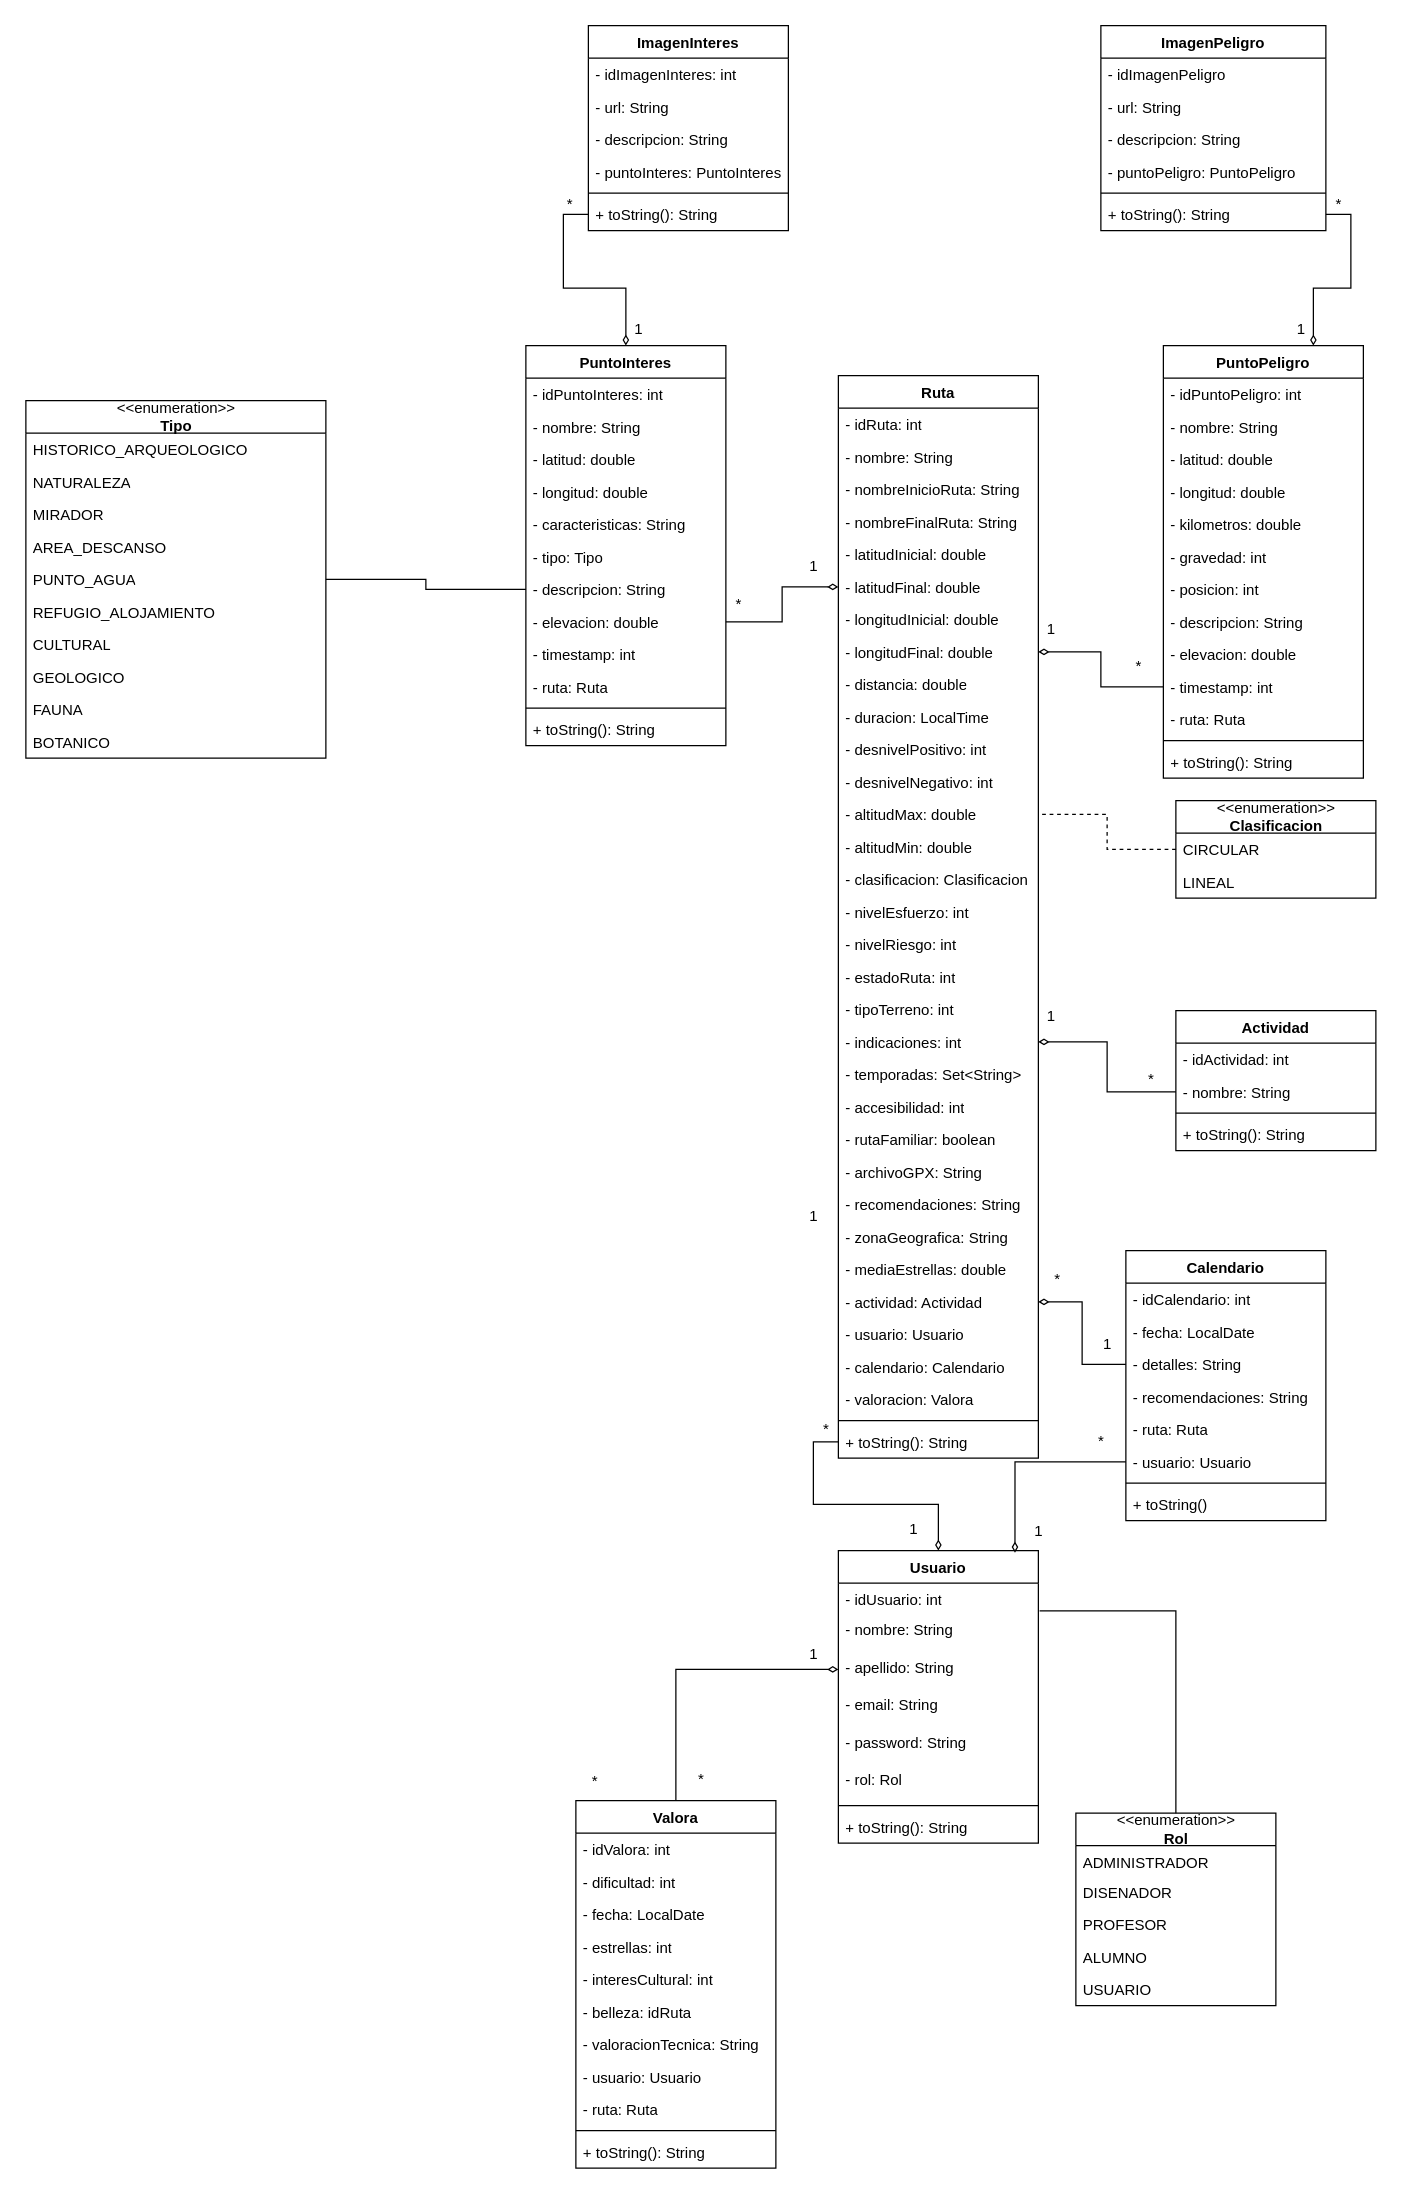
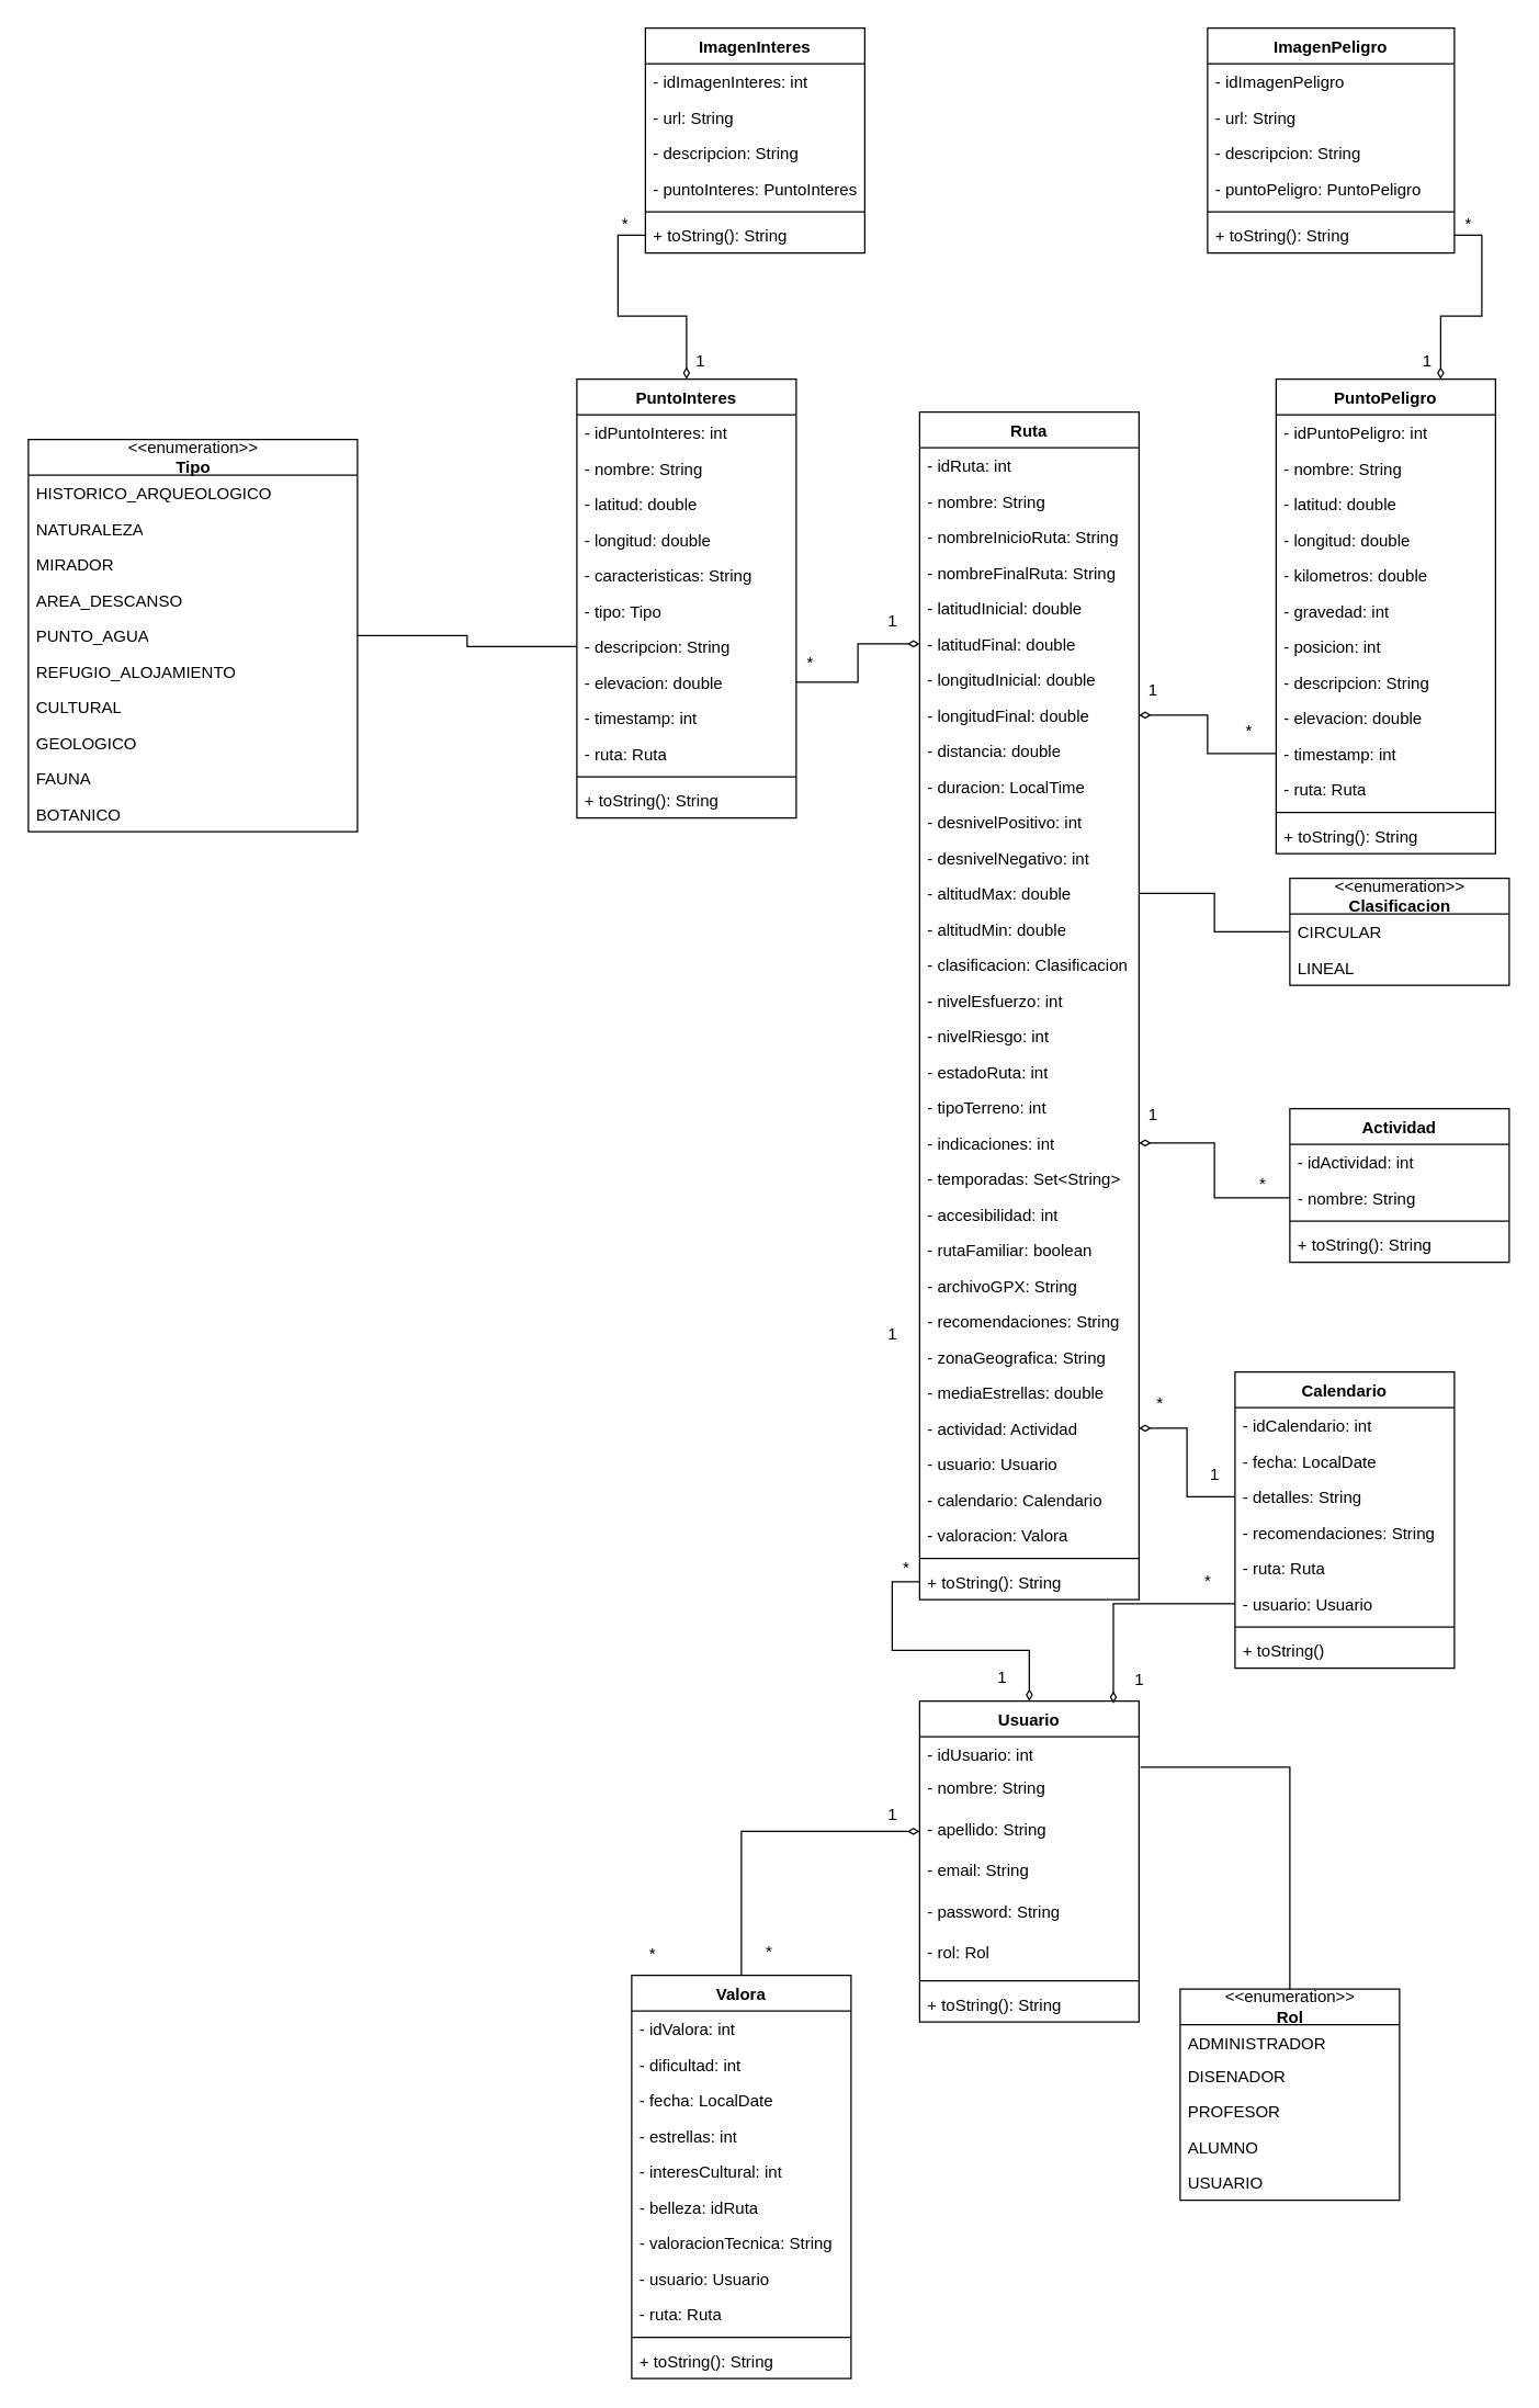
- <mxCell id="78" style="edgeStyle=orthogonalEdgeStyle;rounded=0;orthogonalLoop=1;jettySize=auto;html=1;exitX=0;exitY=0.5;exitDx=0;exitDy=0;entryX=1;entryY=0.5;entryDx=0;entryDy=0;endArrow=none;endFill=0;dashed=1;" parent="1" source="76" target="53" edge="1"><mxGeometry relative="1" as="geometry" /></mxCell>
+ <mxCell id="78" style="edgeStyle=orthogonalEdgeStyle;rounded=0;orthogonalLoop=1;jettySize=auto;html=1;exitX=0;exitY=0.5;exitDx=0;exitDy=0;entryX=1;entryY=0.5;entryDx=0;entryDy=0;endArrow=none;endFill=0;" parent="1" source="76" target="53" edge="1"><mxGeometry relative="1" as="geometry" /></mxCell>
